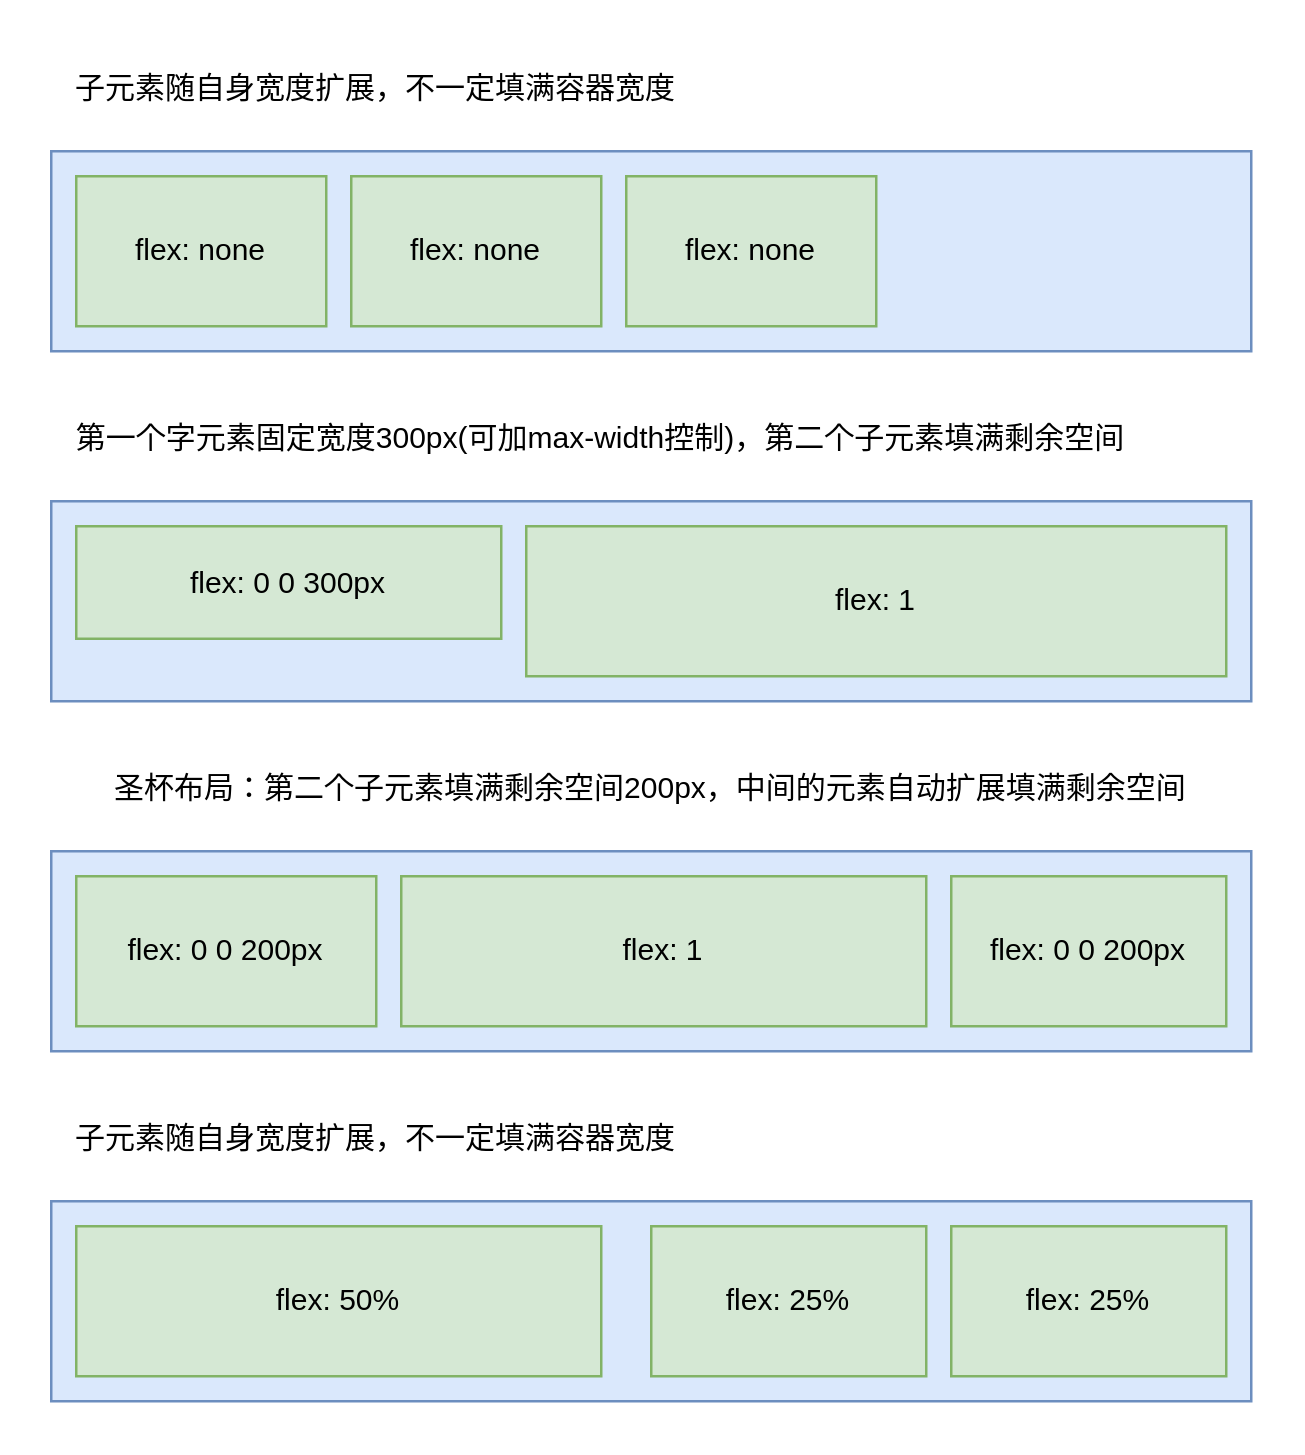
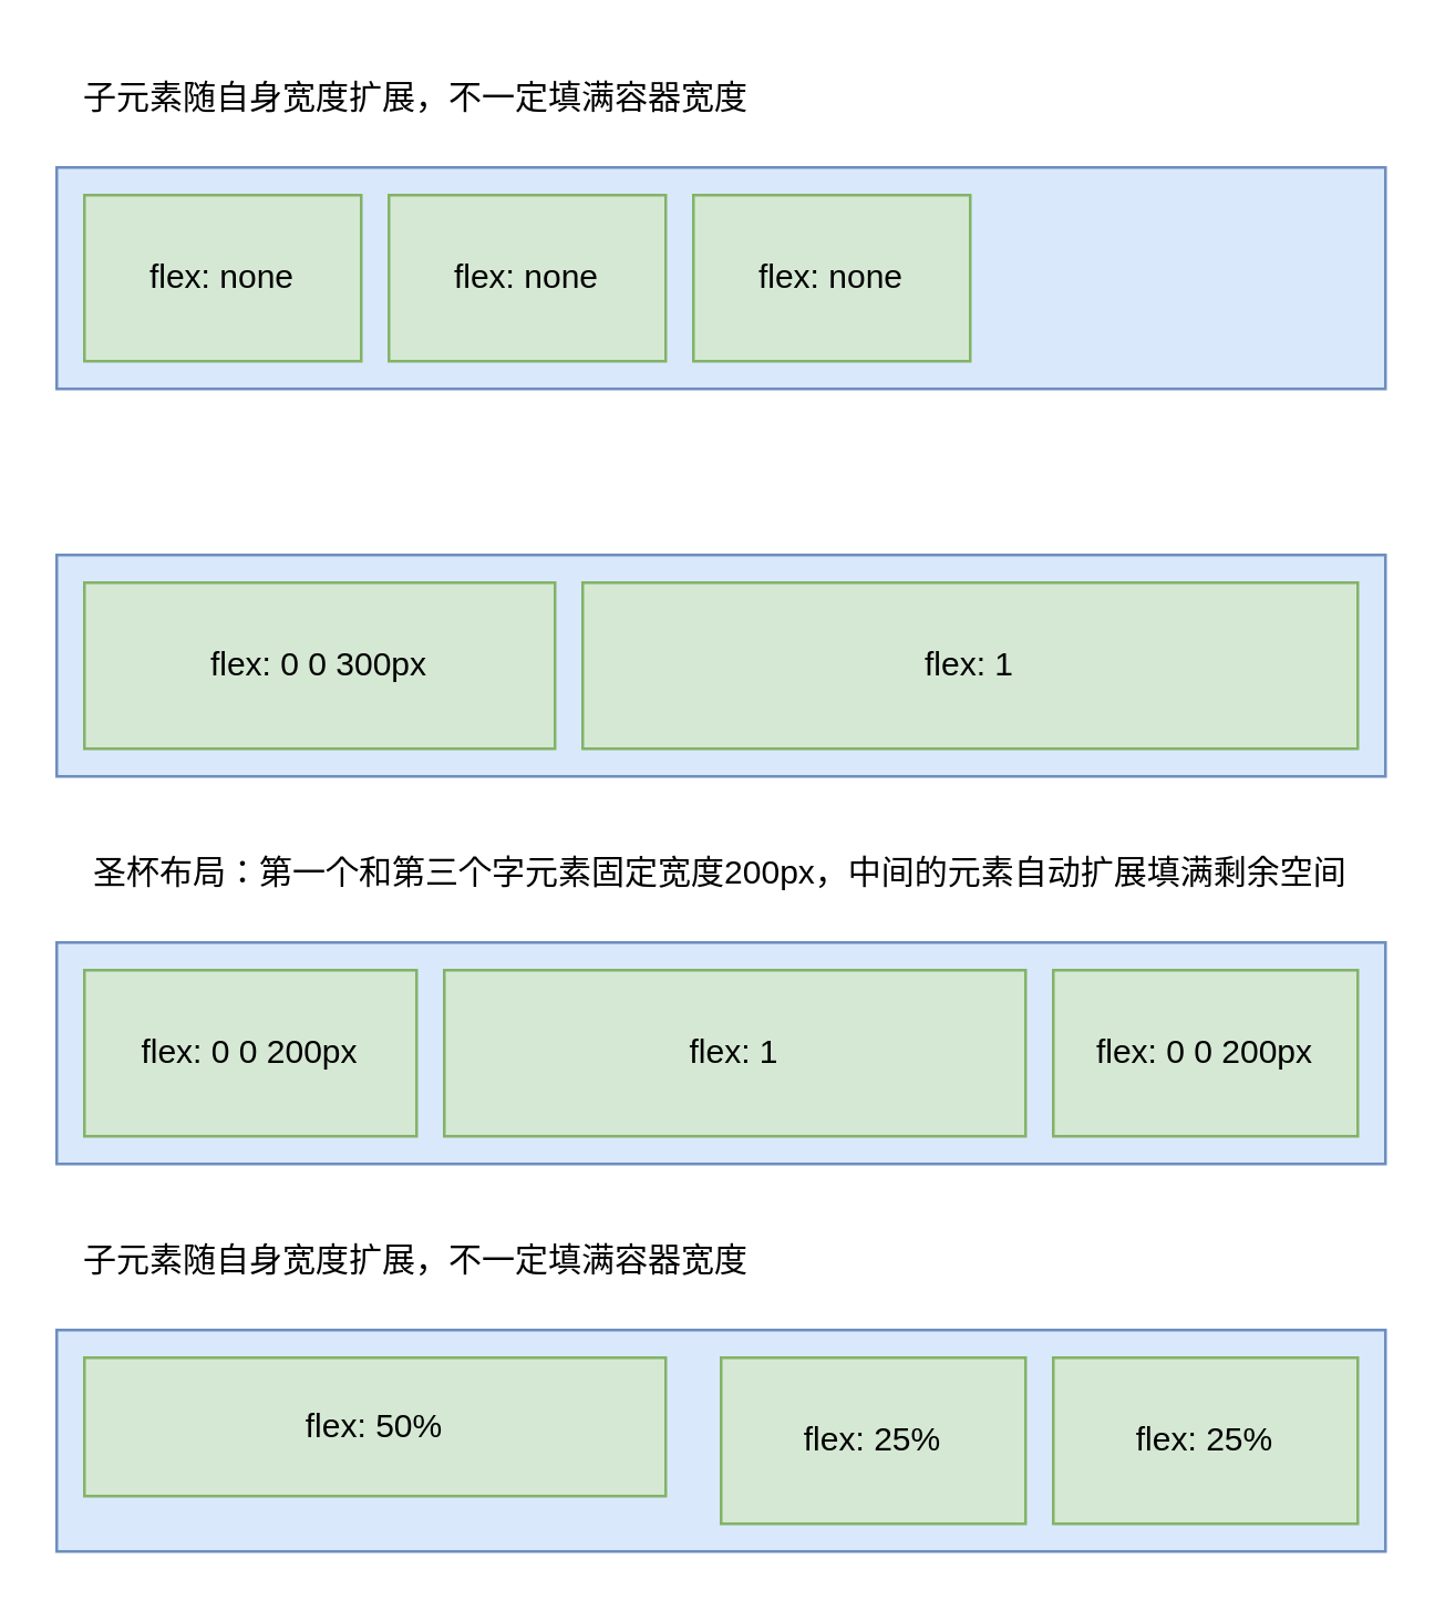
- <mxCell id="9" value="第一个字元素固定宽度300px(可加max-width控制)，第二个子元素填满剩余空间" style="text;html=1;strokeColor=none;fillColor=none;align=center;verticalAlign=middle;whiteSpace=wrap;rounded=0;" vertex="1" parent="1"><mxGeometry x="20" y="160" width="440" height="30" as="geometry" /></mxCell>
- <mxCell id="8" value="flex: 0 0 300px" style="rounded=0;whiteSpace=wrap;html=1;fillColor=#d5e8d4;strokeColor=#82b366;" vertex="1" parent="1"><mxGeometry x="30" y="210" width="170" height="45" as="geometry" /></mxCell>
+ <mxCell id="8" value="flex: 0 0 300px" style="rounded=0;whiteSpace=wrap;html=1;fillColor=#d5e8d4;strokeColor=#82b366;" vertex="1" parent="1"><mxGeometry x="30" y="210" width="170" height="60" as="geometry" /></mxCell>
- <mxCell id="11" value="圣杯布局：第二个子元素填满剩余空间200px，中间的元素自动扩展填满剩余空间" style="text;html=1;strokeColor=none;fillColor=none;align=center;verticalAlign=middle;whiteSpace=wrap;rounded=0;" vertex="1" parent="1"><mxGeometry x="20" y="300" width="480" height="30" as="geometry" /></mxCell>
+ <mxCell id="11" value="圣杯布局：第一个和第三个字元素固定宽度200px，中间的元素自动扩展填满剩余空间" style="text;html=1;strokeColor=none;fillColor=none;align=center;verticalAlign=middle;whiteSpace=wrap;rounded=0;" vertex="1" parent="1"><mxGeometry x="20" y="300" width="480" height="30" as="geometry" /></mxCell>
- <mxCell id="18" value="flex: 50%" style="rounded=0;whiteSpace=wrap;html=1;fillColor=#d5e8d4;strokeColor=#82b366;" vertex="1" parent="1"><mxGeometry x="30" y="490" width="210" height="60" as="geometry" /></mxCell>
+ <mxCell id="18" value="flex: 50%" style="rounded=0;whiteSpace=wrap;html=1;fillColor=#d5e8d4;strokeColor=#82b366;" vertex="1" parent="1"><mxGeometry x="30" y="490" width="210" height="50" as="geometry" /></mxCell>
